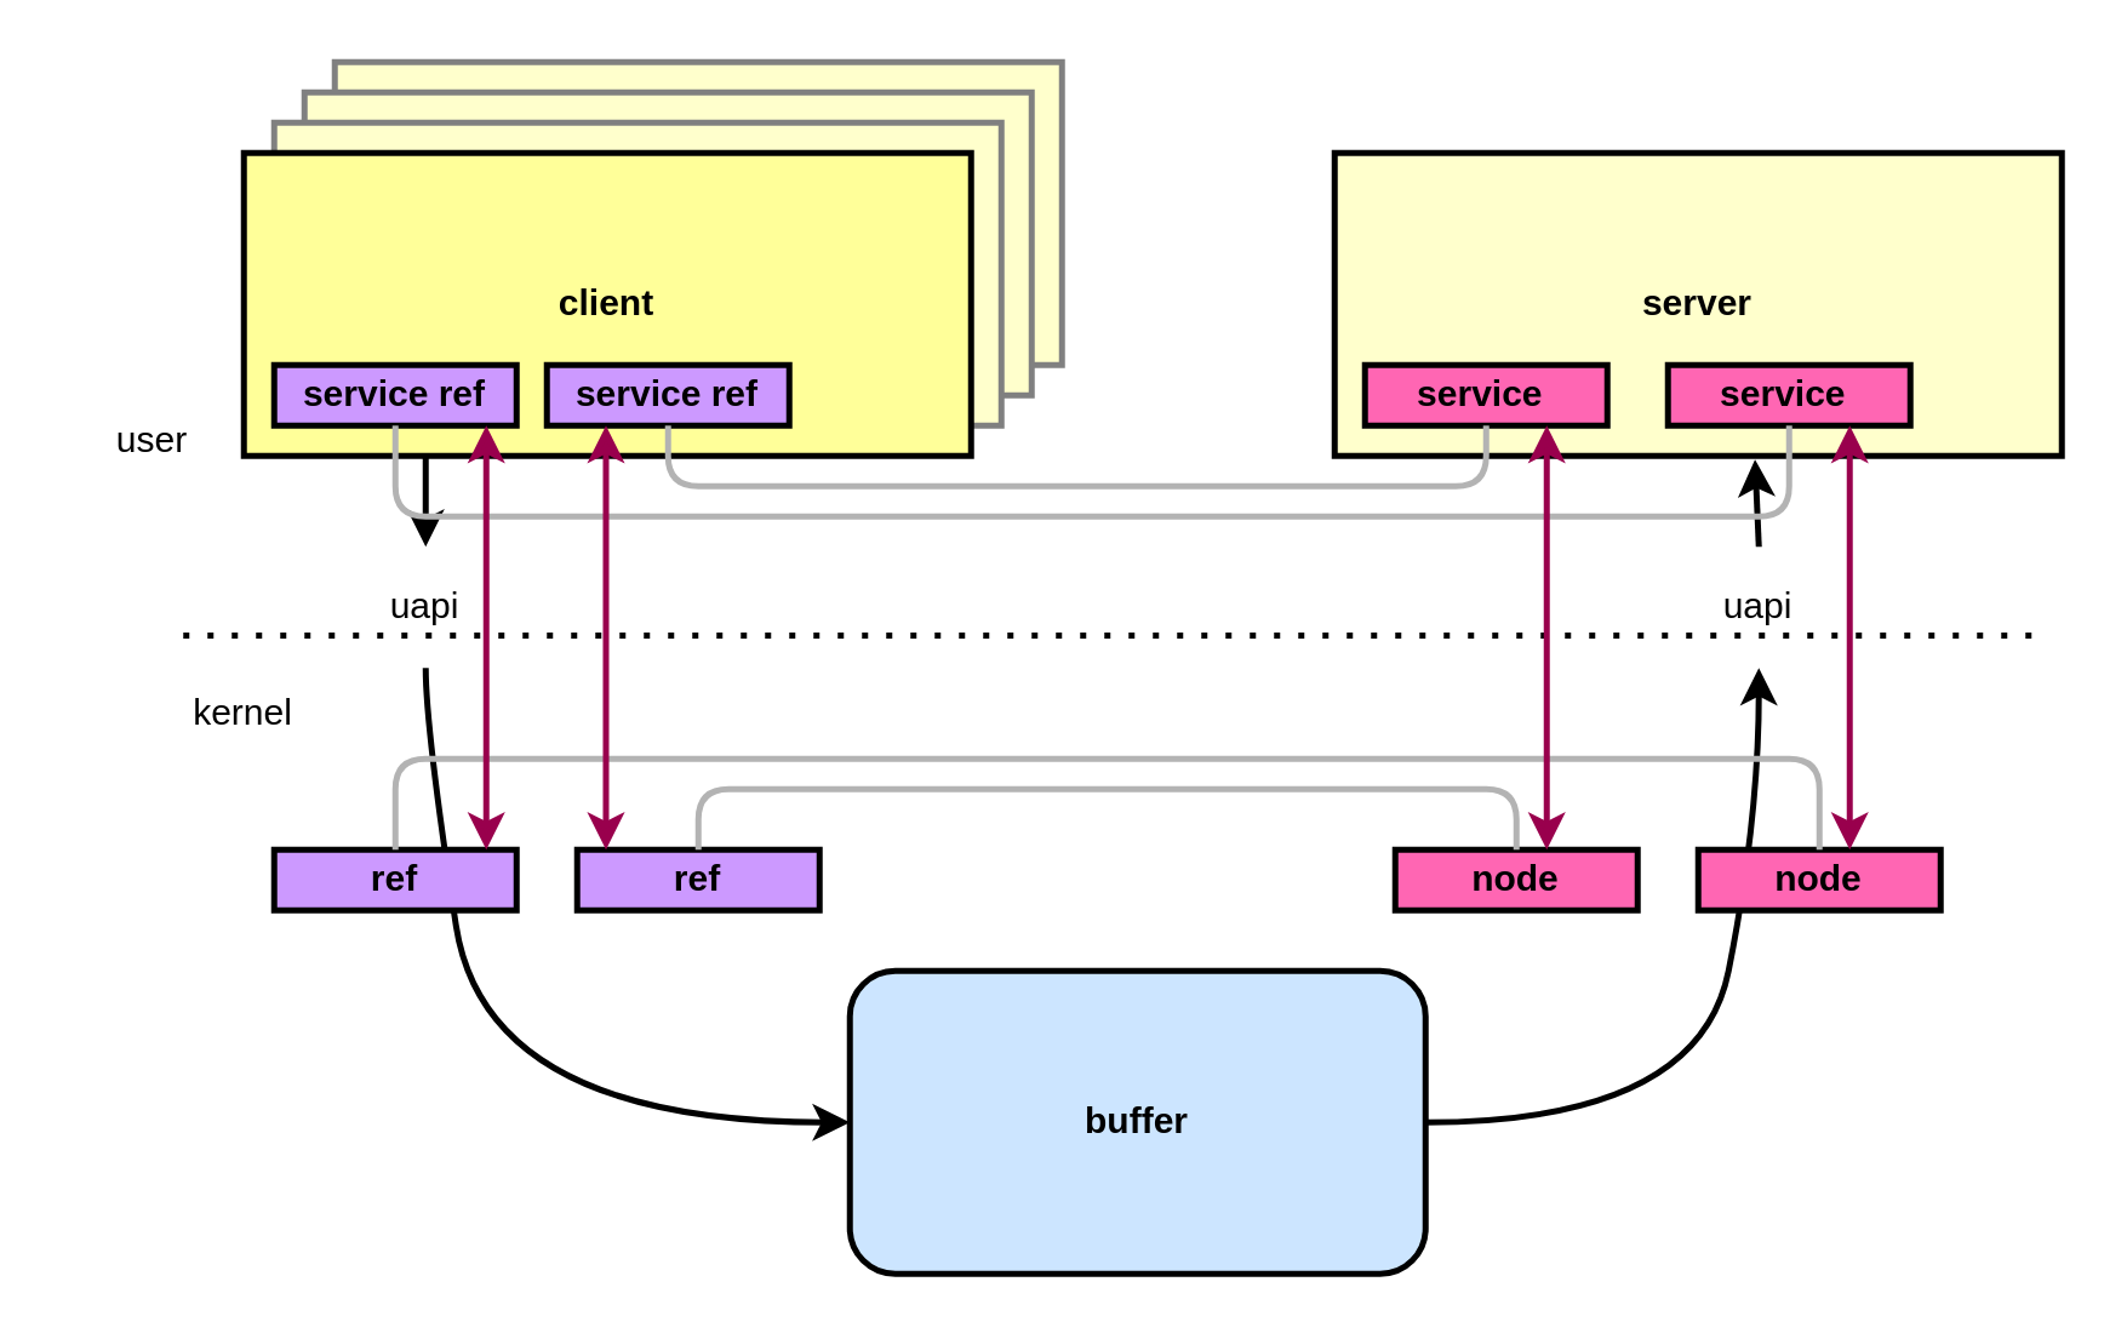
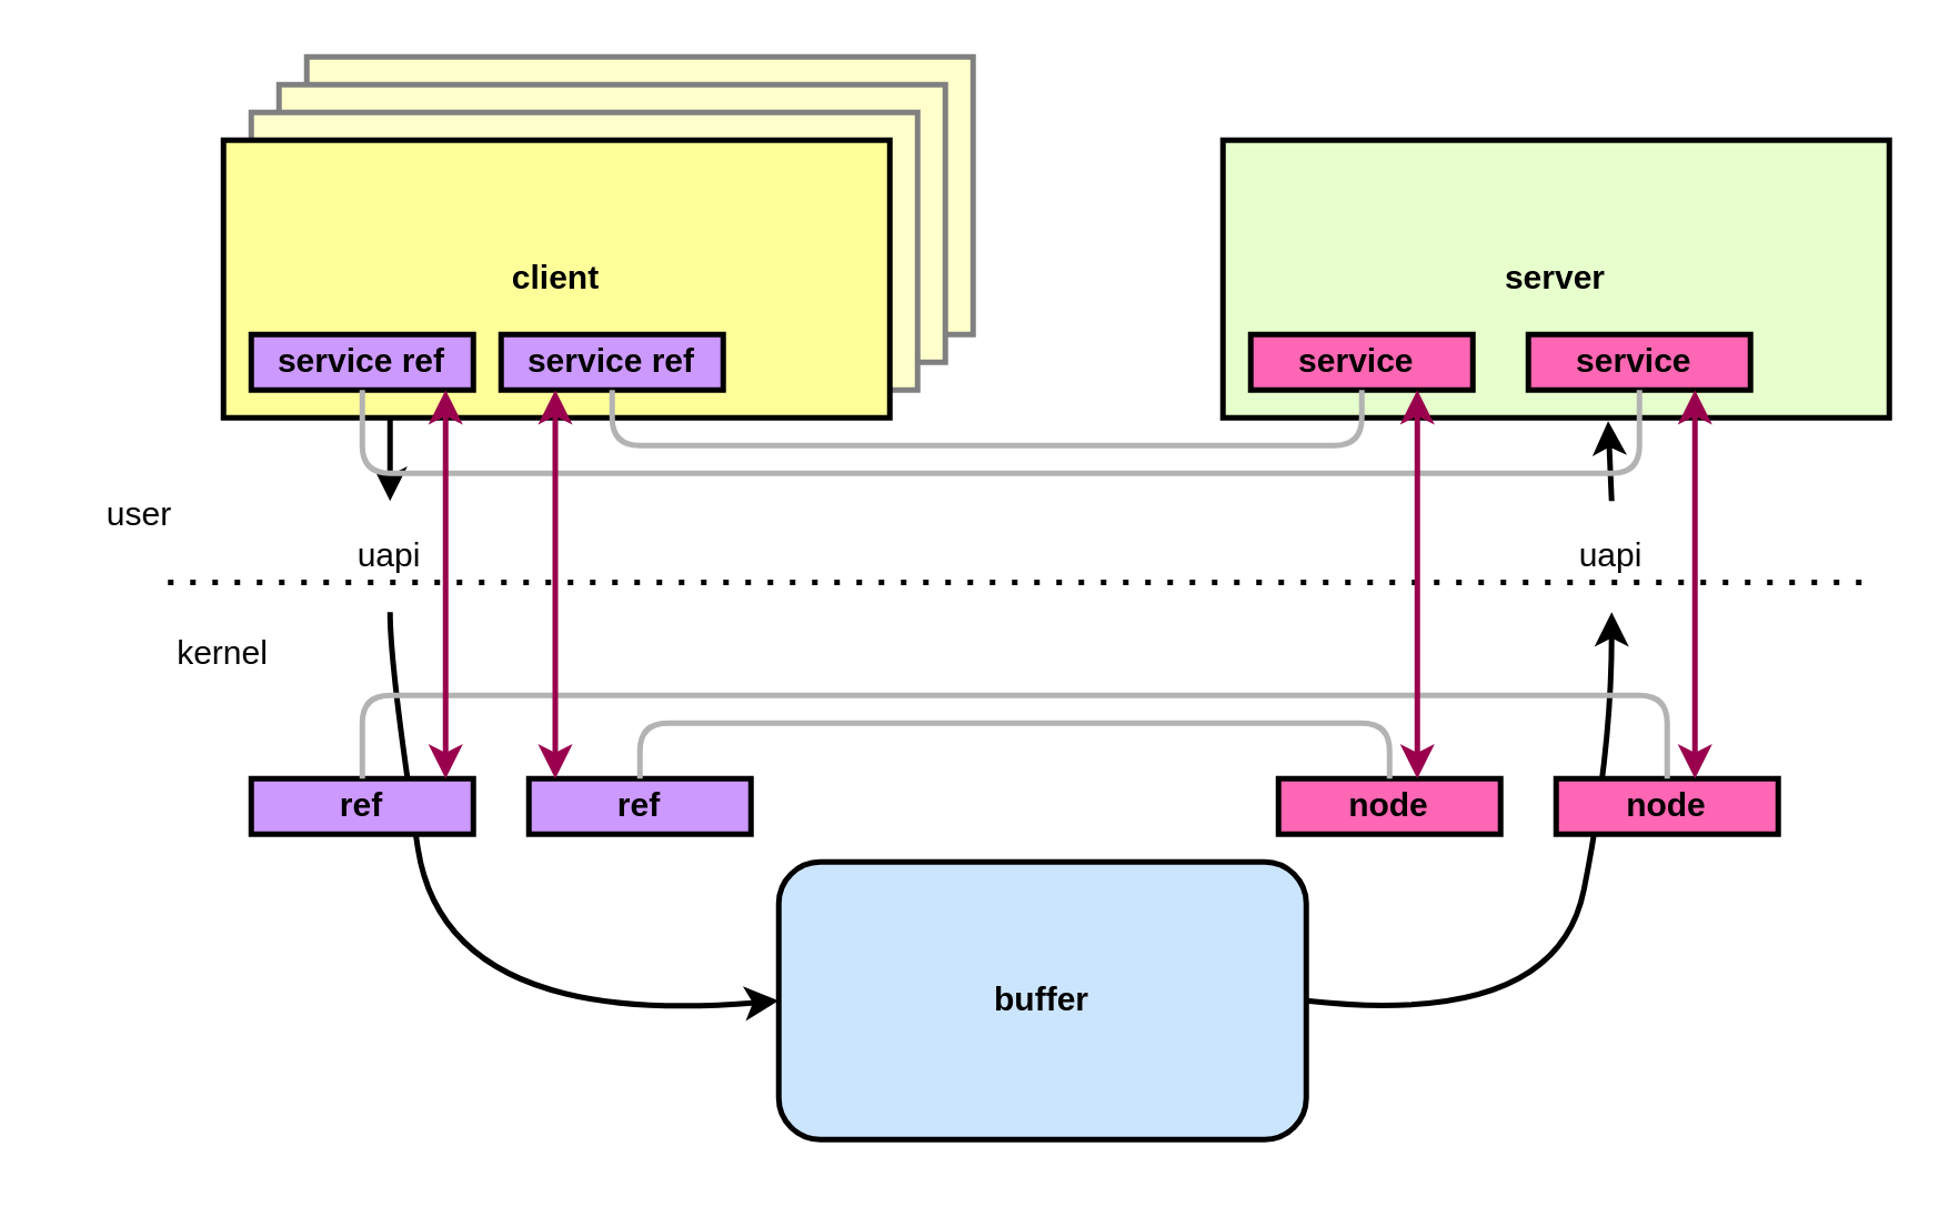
- <mxCell id="8" value="server" style="rounded=0;whiteSpace=wrap;html=1;strokeWidth=2;fontStyle=1;fillColor=#ffffcc;" parent="1" vertex="1"><mxGeometry x="440" y="50" width="240" height="100" as="geometry" /></mxCell>
+ <mxCell id="8" value="server" style="rounded=0;whiteSpace=wrap;html=1;strokeWidth=2;fontStyle=1;fillColor=#E6FFCC;" parent="1" vertex="1"><mxGeometry x="440" y="50" width="240" height="100" as="geometry" /></mxCell>
- <mxCell id="15" value="user" style="text;html=1;align=center;verticalAlign=middle;whiteSpace=wrap;rounded=0;" parent="1" vertex="1"><mxGeometry y="130" width="60" height="30" as="geometry" x="20" /></mxCell>
+ <mxCell id="15" value="user" style="text;html=1;align=center;verticalAlign=middle;whiteSpace=wrap;rounded=0;" parent="1" vertex="1"><mxGeometry x="20" y="170" width="60" height="30" as="geometry" /></mxCell>
- <mxCell id="5" value="buffer" style="rounded=1;whiteSpace=wrap;html=1;strokeWidth=2;fontStyle=1;fillColor=#CCE5FF;" parent="1" vertex="1"><mxGeometry x="280" y="320" width="190" height="100" as="geometry" /></mxCell>
+ <mxCell id="5" value="buffer" style="rounded=1;whiteSpace=wrap;html=1;strokeWidth=2;fontStyle=1;fillColor=#CCE5FF;" parent="1" vertex="1"><mxGeometry x="280" y="310" width="190" height="100" as="geometry" /></mxCell>
